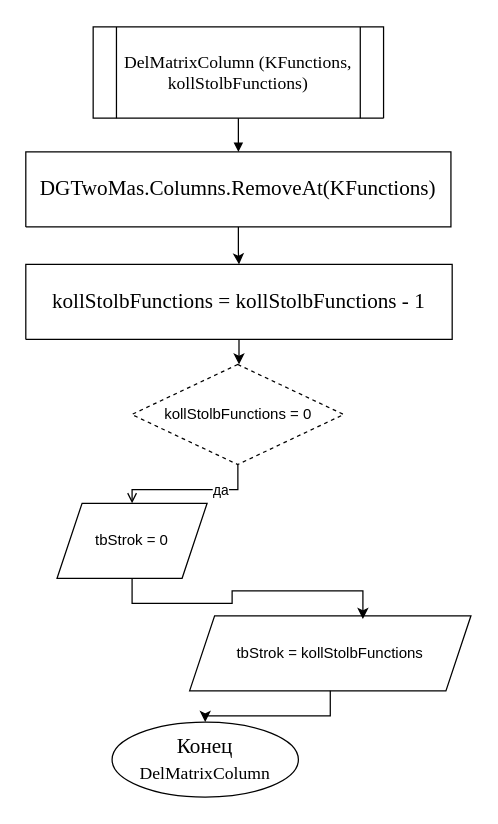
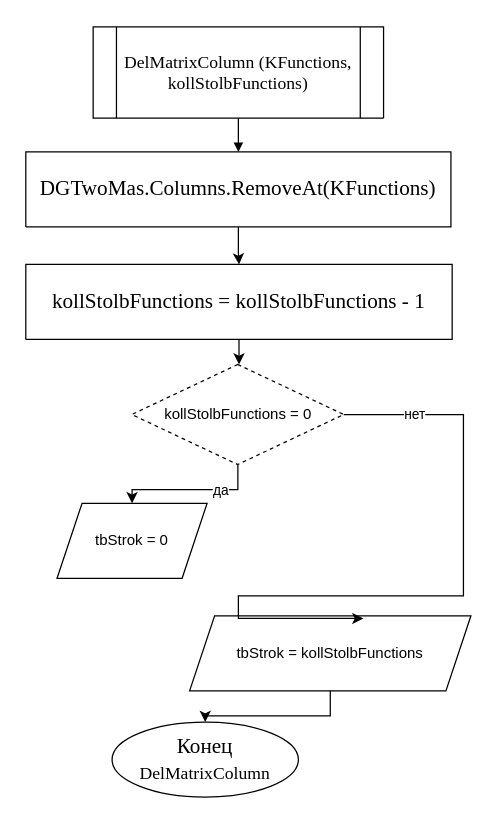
- <mxCell id="10" style="edgeStyle=orthogonalEdgeStyle;rounded=0;orthogonalLoop=1;jettySize=auto;html=1;endArrow=open;" parent="1" source="12" target="13" edge="1"><mxGeometry relative="1" as="geometry" /></mxCell>
+ <mxCell id="10" style="edgeStyle=orthogonalEdgeStyle;rounded=0;orthogonalLoop=1;jettySize=auto;html=1;" parent="1" source="12" target="13" edge="1"><mxGeometry relative="1" as="geometry" /></mxCell>
- <mxCell id="15" style="edgeStyle=orthogonalEdgeStyle;rounded=0;orthogonalLoop=1;jettySize=auto;html=1;entryX=0.616;entryY=0.044;entryDx=0;entryDy=0;entryPerimeter=0;" parent="1" source="13" target="14" edge="1"><mxGeometry relative="1" as="geometry" /></mxCell>
+ <mxCell id="17" style="edgeStyle=orthogonalEdgeStyle;rounded=0;orthogonalLoop=1;jettySize=auto;html=1;entryX=0.618;entryY=0.035;entryDx=0;entryDy=0;entryPerimeter=0;" parent="1" source="12" target="14" edge="1"><mxGeometry relative="1" as="geometry"><Array as="points"><mxPoint x="370" y="331" /><mxPoint x="370" y="476" /><mxPoint x="190" y="476" /></Array></mxGeometry></mxCell>
+ <mxCell id="18" value="нет" style="edgeLabel;html=1;align=center;verticalAlign=middle;resizable=0;points=[];" parent="17" vertex="1" connectable="0"><mxGeometry x="-0.791" y="1" relative="1" as="geometry"><mxPoint as="offset" /></mxGeometry></mxCell>
